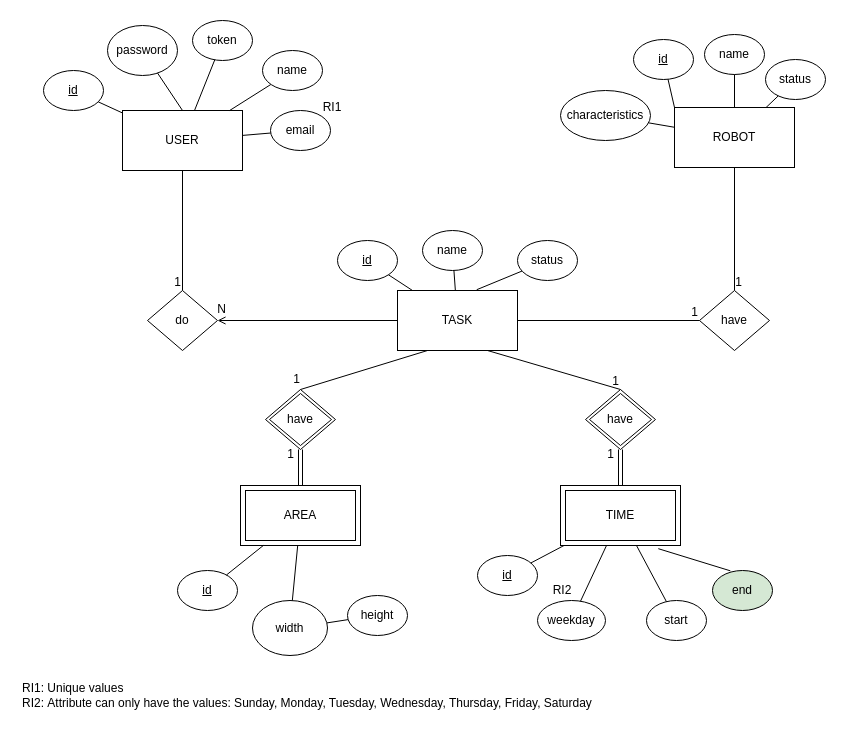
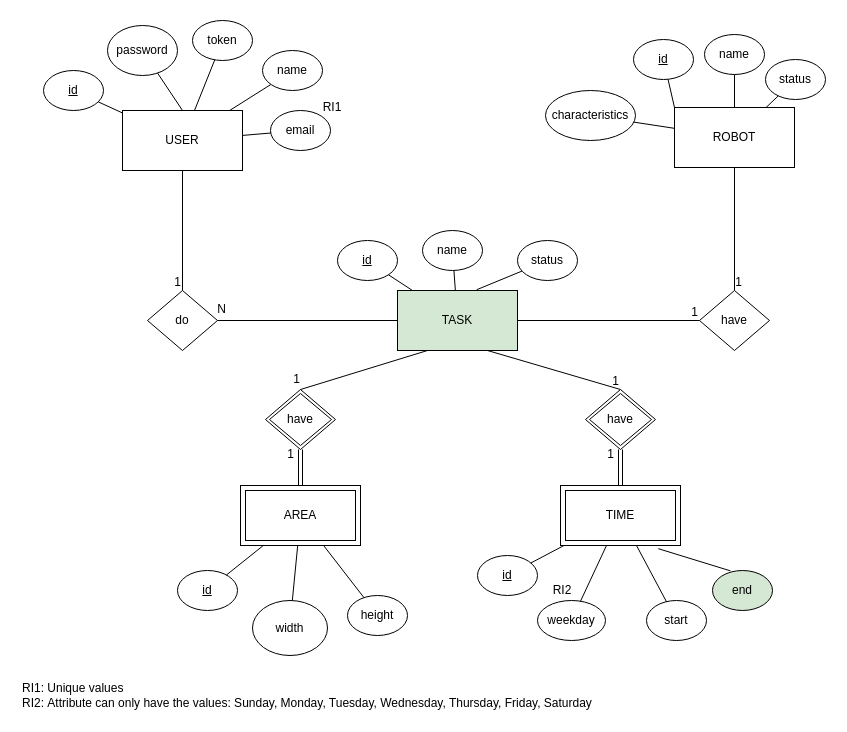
- <mxCell id="38" value="characteristics" style="ellipse;whiteSpace=wrap;html=1;" vertex="1" parent="1"><mxGeometry x="560" y="90" width="90" height="50" as="geometry" /></mxCell>
+ <mxCell id="38" value="characteristics" style="ellipse;whiteSpace=wrap;html=1;" vertex="1" parent="1"><mxGeometry x="545" y="90" width="90" height="50" as="geometry" /></mxCell>
- <mxCell id="31" value="" style="endArrow=open;html=1;rounded=0;" edge="1" parent="1" source="35" target="25"><mxGeometry relative="1" as="geometry"><mxPoint x="542" y="540" as="sourcePoint" /><mxPoint x="572" y="550" as="targetPoint" /></mxGeometry></mxCell>
+ <mxCell id="31" value="" style="endArrow=none;html=1;rounded=0;" edge="1" parent="1" source="35" target="25"><mxGeometry relative="1" as="geometry"><mxPoint x="542" y="540" as="sourcePoint" /><mxPoint x="572" y="550" as="targetPoint" /></mxGeometry></mxCell>
- <mxCell id="35" value="TASK" style="rounded=0;whiteSpace=wrap;html=1;" vertex="1" parent="1"><mxGeometry x="397" y="290" width="120" height="60" as="geometry" /></mxCell>
+ <mxCell id="35" value="TASK" style="rounded=0;whiteSpace=wrap;html=1;fillColor=#d5e8d4;" vertex="1" parent="1"><mxGeometry x="397" y="290" width="120" height="60" as="geometry" /></mxCell>
- <mxCell id="24" value="" style="endArrow=none;html=1;rounded=0;" edge="1" parent="1" source="22" target="21"><mxGeometry width="50" height="50" relative="1" as="geometry"><mxPoint x="447" y="580" as="sourcePoint" /><mxPoint x="497" y="530" as="targetPoint" /></mxGeometry></mxCell>
+ <mxCell id="24" value="" style="endArrow=none;html=1;rounded=0;" edge="1" parent="1" source="22" target="18"><mxGeometry width="50" height="50" relative="1" as="geometry"><mxPoint x="447" y="580" as="sourcePoint" /><mxPoint x="497" y="530" as="targetPoint" /></mxGeometry></mxCell>
